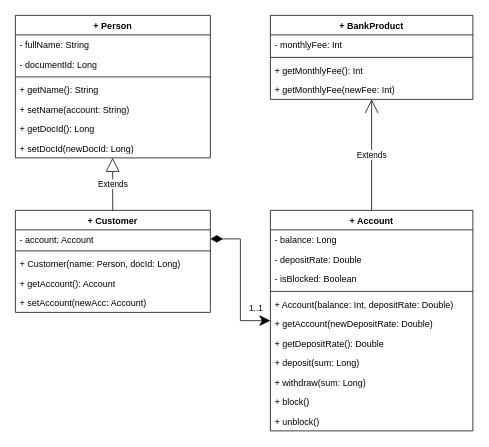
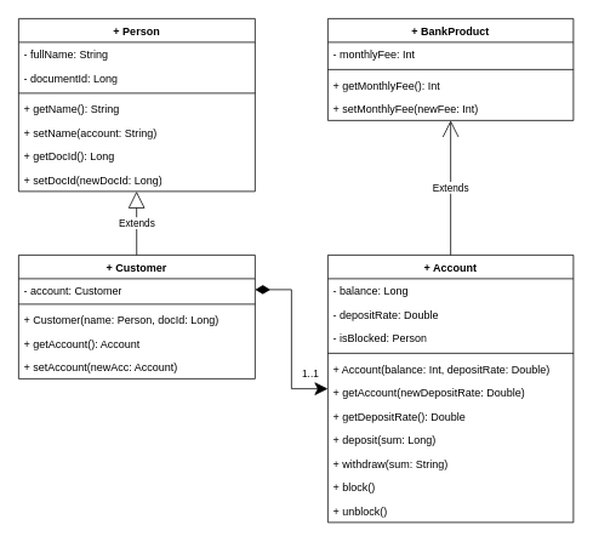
- <mxCell id="20" value="+ getMonthlyFee(newFee: Int)" style="text;strokeColor=none;fillColor=none;align=left;verticalAlign=top;spacingLeft=4;spacingRight=4;overflow=hidden;rotatable=0;points=[[0,0.5],[1,0.5]];portConstraint=eastwest;whiteSpace=wrap;html=1;" vertex="1" parent="16"><mxGeometry y="86" width="270" height="26" as="geometry" /></mxCell>
+ <mxCell id="20" value="+ setMonthlyFee(newFee: Int)" style="text;strokeColor=none;fillColor=none;align=left;verticalAlign=top;spacingLeft=4;spacingRight=4;overflow=hidden;rotatable=0;points=[[0,0.5],[1,0.5]];portConstraint=eastwest;whiteSpace=wrap;html=1;" vertex="1" parent="16"><mxGeometry y="86" width="270" height="26" as="geometry" /></mxCell>
- <mxCell id="11" value="- account: Account" style="text;strokeColor=none;fillColor=none;align=left;verticalAlign=top;spacingLeft=4;spacingRight=4;overflow=hidden;rotatable=0;points=[[0,0.5],[1,0.5]];portConstraint=eastwest;whiteSpace=wrap;html=1;" vertex="1" parent="10"><mxGeometry y="26" width="260" height="24" as="geometry" /></mxCell>
+ <mxCell id="11" value="- account: Customer" style="text;strokeColor=none;fillColor=none;align=left;verticalAlign=top;spacingLeft=4;spacingRight=4;overflow=hidden;rotatable=0;points=[[0,0.5],[1,0.5]];portConstraint=eastwest;whiteSpace=wrap;html=1;" vertex="1" parent="10"><mxGeometry y="26" width="260" height="24" as="geometry" /></mxCell>
- <mxCell id="24" value="- isBlocked: Boolean" style="text;strokeColor=none;fillColor=none;align=left;verticalAlign=top;spacingLeft=4;spacingRight=4;overflow=hidden;rotatable=0;points=[[0,0.5],[1,0.5]];portConstraint=eastwest;whiteSpace=wrap;html=1;" vertex="1" parent="21"><mxGeometry y="78" width="270" height="26" as="geometry" /></mxCell>
+ <mxCell id="24" value="- isBlocked: Person" style="text;strokeColor=none;fillColor=none;align=left;verticalAlign=top;spacingLeft=4;spacingRight=4;overflow=hidden;rotatable=0;points=[[0,0.5],[1,0.5]];portConstraint=eastwest;whiteSpace=wrap;html=1;" vertex="1" parent="21"><mxGeometry y="78" width="270" height="26" as="geometry" /></mxCell>
- <mxCell id="30" value="+ withdraw(sum: Long)" style="text;strokeColor=none;fillColor=none;align=left;verticalAlign=top;spacingLeft=4;spacingRight=4;overflow=hidden;rotatable=0;points=[[0,0.5],[1,0.5]];portConstraint=eastwest;whiteSpace=wrap;html=1;" vertex="1" parent="21"><mxGeometry y="216" width="270" height="26" as="geometry" /></mxCell>
+ <mxCell id="30" value="+ withdraw(sum: String)" style="text;strokeColor=none;fillColor=none;align=left;verticalAlign=top;spacingLeft=4;spacingRight=4;overflow=hidden;rotatable=0;points=[[0,0.5],[1,0.5]];portConstraint=eastwest;whiteSpace=wrap;html=1;" vertex="1" parent="21"><mxGeometry y="216" width="270" height="26" as="geometry" /></mxCell>
